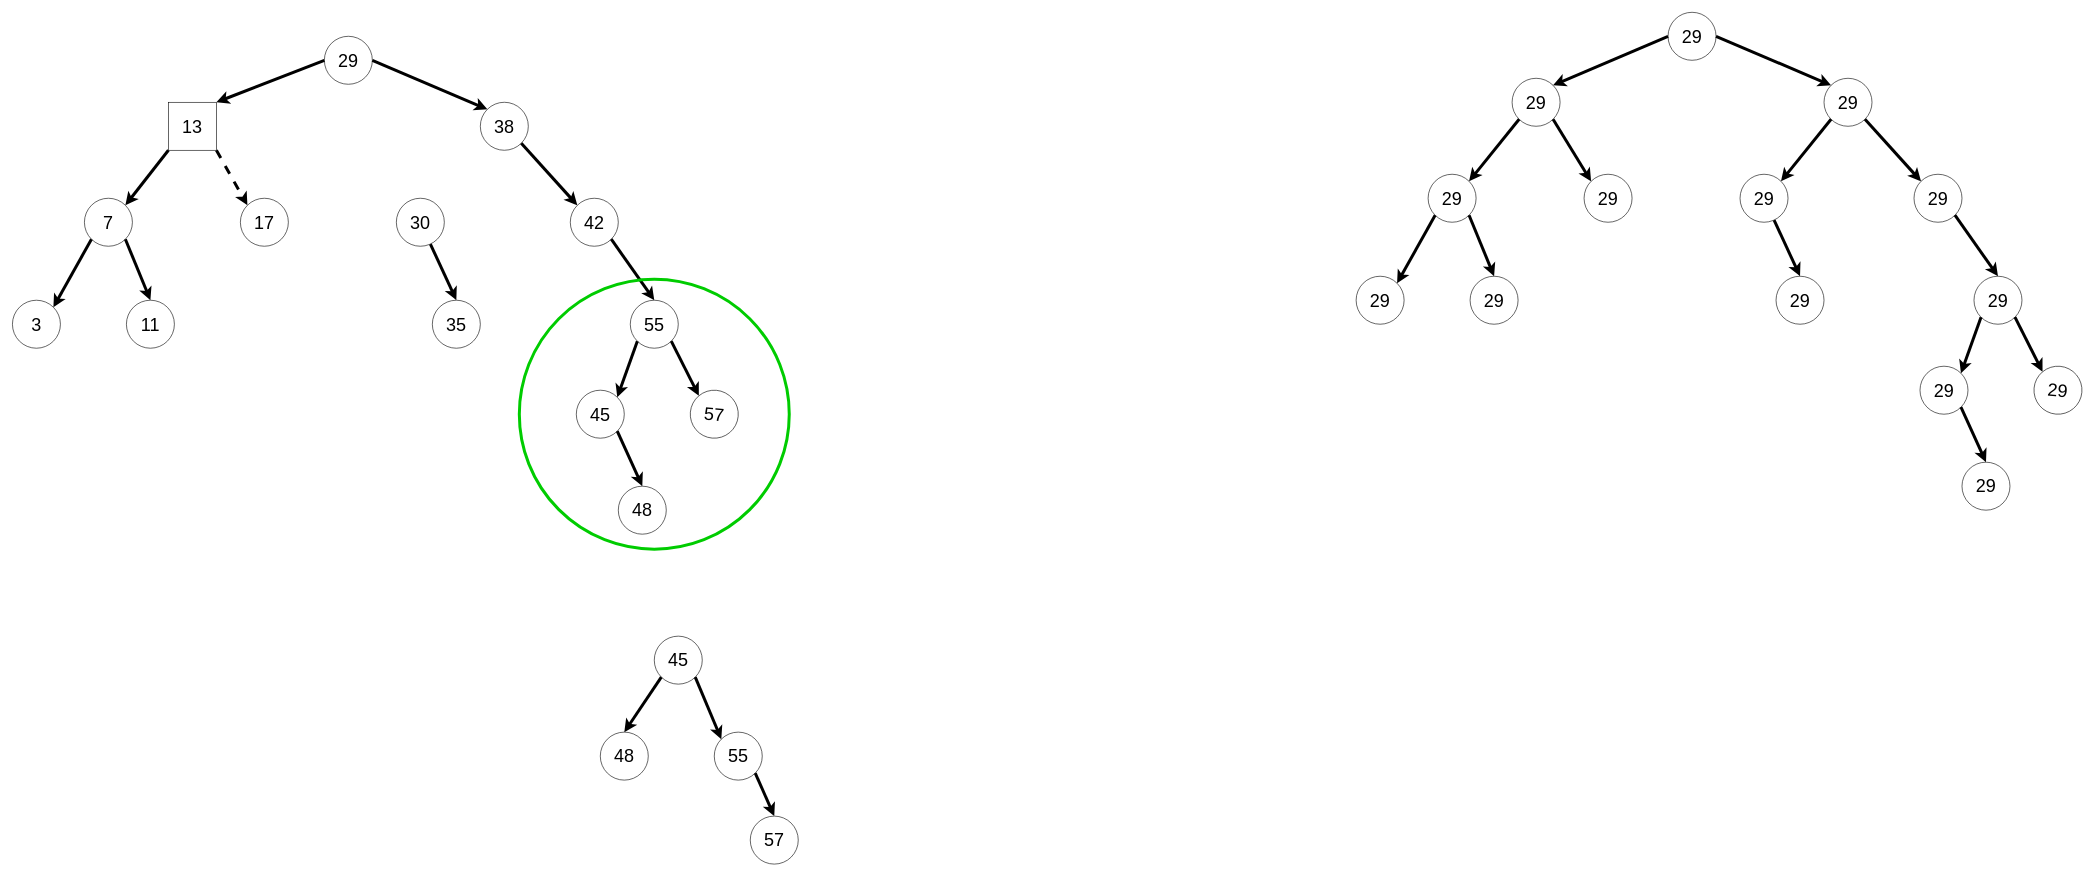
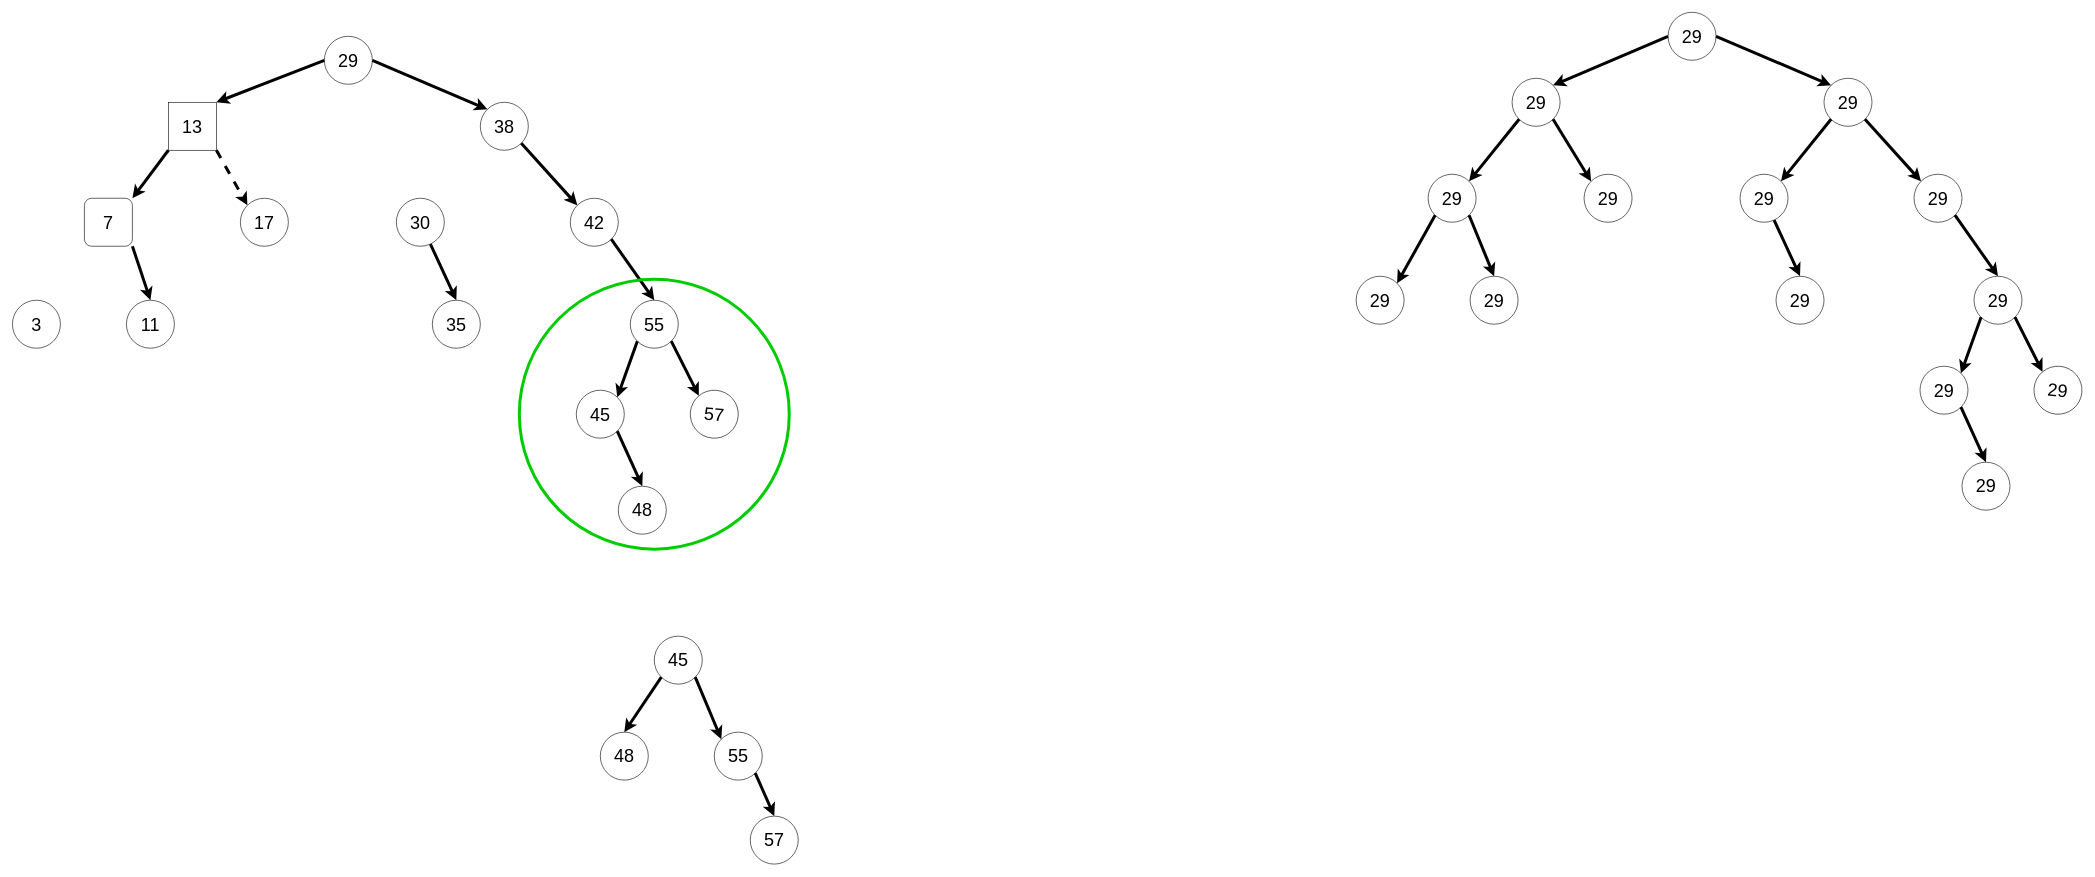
- <mxCell id="5" value="&lt;span style=&quot;font-size: 30px;&quot;&gt;7&lt;/span&gt;" style="ellipse;whiteSpace=wrap;html=1;aspect=fixed;rounded=0;" vertex="1" parent="1"><mxGeometry x="140" y="330" width="80" height="80" as="geometry" /></mxCell>
+ <mxCell id="5" value="&lt;span style=&quot;font-size: 30px;&quot;&gt;7&lt;/span&gt;" style="whiteSpace=wrap;html=1;aspect=fixed;rounded=1;" vertex="1" parent="1"><mxGeometry x="140" y="330" width="80" height="80" as="geometry" /></mxCell>
- <mxCell id="26" value="" style="endArrow=classic;html=1;rounded=0;strokeWidth=5;entryX=1;entryY=0;entryDx=0;entryDy=0;exitX=0;exitY=1;exitDx=0;exitDy=0;" edge="1" parent="1" source="5" target="7"><mxGeometry width="50" height="50" relative="1" as="geometry"><mxPoint x="199.996" y="420.004" as="sourcePoint" /><mxPoint x="116.564" y="523.436" as="targetPoint" /></mxGeometry></mxCell>
